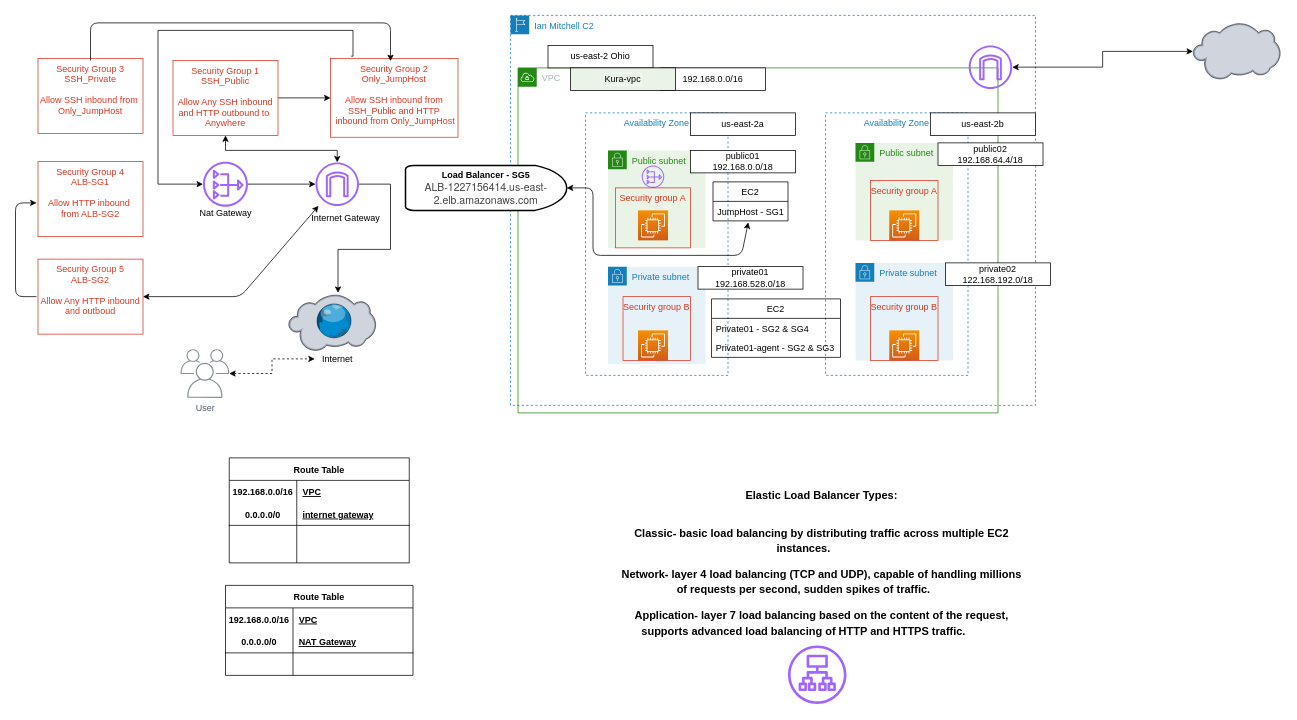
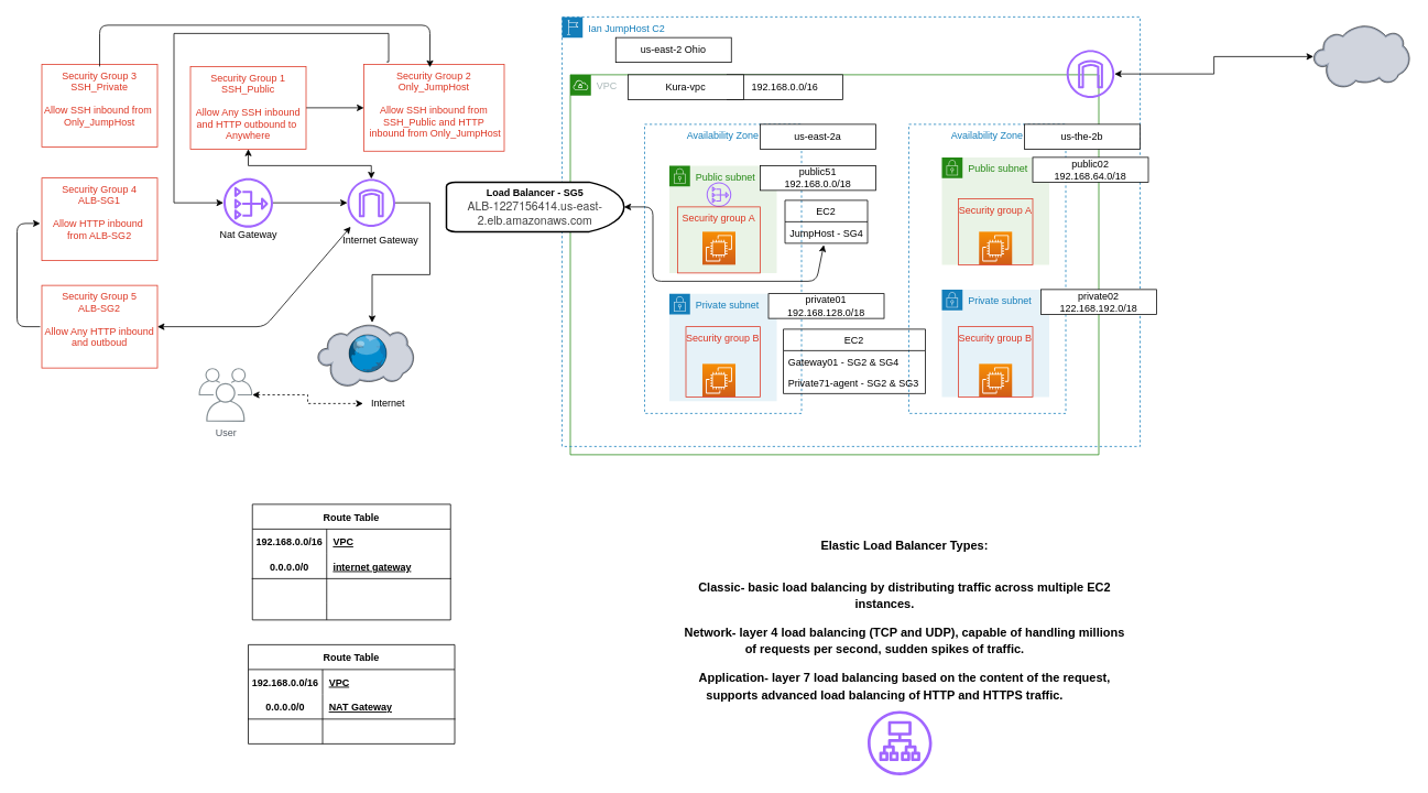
- <mxCell id="3" value="Ian Mitchell C2" style="points=[[0,0],[0.25,0],[0.5,0],[0.75,0],[1,0],[1,0.25],[1,0.5],[1,0.75],[1,1],[0.75,1],[0.5,1],[0.25,1],[0,1],[0,0.75],[0,0.5],[0,0.25]];outlineConnect=0;gradientColor=none;html=1;whiteSpace=wrap;fontSize=12;fontStyle=0;shape=mxgraph.aws4.group;grIcon=mxgraph.aws4.group_region;strokeColor=#147EBA;fillColor=none;verticalAlign=top;align=left;spacingLeft=30;fontColor=#147EBA;dashed=1;" parent="1" vertex="1"><mxGeometry x="680" y="20" width="700" height="520" as="geometry" /></mxCell>
+ <mxCell id="3" value="Ian JumpHost C2" style="points=[[0,0],[0.25,0],[0.5,0],[0.75,0],[1,0],[1,0.25],[1,0.5],[1,0.75],[1,1],[0.75,1],[0.5,1],[0.25,1],[0,1],[0,0.75],[0,0.5],[0,0.25]];outlineConnect=0;gradientColor=none;html=1;whiteSpace=wrap;fontSize=12;fontStyle=0;shape=mxgraph.aws4.group;grIcon=mxgraph.aws4.group_region;strokeColor=#147EBA;fillColor=none;verticalAlign=top;align=left;spacingLeft=30;fontColor=#147EBA;dashed=1;" parent="1" vertex="1"><mxGeometry x="680" y="20" width="700" height="520" as="geometry" /></mxCell>
- <mxCell id="12" value="us-east-2 Ohio" style="html=1;whiteSpace=wrap;container=1;recursiveResize=0;collapsible=0;" parent="1" vertex="1"><mxGeometry x="730" y="60" width="140" height="30" as="geometry" /></mxCell>
+ <mxCell id="12" value="us-east-2 Ohio" style="html=1;whiteSpace=wrap;container=1;recursiveResize=0;collapsible=0;" parent="1" vertex="1"><mxGeometry x="745" y="45" width="140" height="30" as="geometry" /></mxCell>
- <mxCell id="18" value="Kura-vpc" style="html=1;whiteSpace=wrap;container=1;recursiveResize=0;collapsible=0;labelBorderColor=#FFFFFF;fillColor=#e9f3e6;" parent="1" vertex="1"><mxGeometry x="760" y="90" width="140" height="30" as="geometry" /></mxCell>
+ <mxCell id="18" value="Kura-vpc" style="html=1;whiteSpace=wrap;container=1;recursiveResize=0;collapsible=0;labelBorderColor=#FFFFFF;" parent="1" vertex="1"><mxGeometry x="760" y="90" width="140" height="30" as="geometry" /></mxCell>
- <mxCell id="11" value="us-east-2b" style="html=1;whiteSpace=wrap;container=1;recursiveResize=0;collapsible=0;" parent="1" vertex="1"><mxGeometry x="1240" y="150" width="140" height="30" as="geometry" /></mxCell>
+ <mxCell id="11" value="us-the-2b" style="html=1;whiteSpace=wrap;container=1;recursiveResize=0;collapsible=0;" parent="1" vertex="1"><mxGeometry x="1240" y="150" width="140" height="30" as="geometry" /></mxCell>
- <mxCell id="16" value="public02&lt;br&gt;192.168.64.4/18" style="html=1;whiteSpace=wrap;container=1;recursiveResize=0;collapsible=0;" parent="1" vertex="1"><mxGeometry x="1250" y="190" width="140" height="30" as="geometry" /></mxCell>
+ <mxCell id="16" value="public02&lt;br&gt;192.168.64.0/18" style="html=1;whiteSpace=wrap;container=1;recursiveResize=0;collapsible=0;" parent="1" vertex="1"><mxGeometry x="1250" y="190" width="140" height="30" as="geometry" /></mxCell>
- <mxCell id="14" value="public01&lt;br&gt;192.168.0.0/18" style="html=1;whiteSpace=wrap;container=1;recursiveResize=0;collapsible=0;" parent="1" vertex="1"><mxGeometry x="920" y="200" width="140" height="30" as="geometry" /></mxCell>
+ <mxCell id="14" value="public51&lt;br&gt;192.168.0.0/18" style="html=1;whiteSpace=wrap;container=1;recursiveResize=0;collapsible=0;" parent="1" vertex="1"><mxGeometry x="920" y="200" width="140" height="30" as="geometry" /></mxCell>
- <mxCell id="75" value="JumpHost - SG1" style="text;strokeColor=none;fillColor=none;align=left;verticalAlign=top;spacingLeft=4;spacingRight=4;overflow=hidden;rotatable=0;points=[[0,0.5],[1,0.5]];portConstraint=eastwest;" parent="74" vertex="1"><mxGeometry y="26" width="100" height="26" as="geometry" /></mxCell>
+ <mxCell id="75" value="JumpHost - SG4" style="text;strokeColor=none;fillColor=none;align=left;verticalAlign=top;spacingLeft=4;spacingRight=4;overflow=hidden;rotatable=0;points=[[0,0.5],[1,0.5]];portConstraint=eastwest;" parent="74" vertex="1"><mxGeometry y="26" width="100" height="26" as="geometry" /></mxCell>
- <mxCell id="15" value="private01&lt;br&gt;192.168.528.0/18" style="html=1;whiteSpace=wrap;container=1;recursiveResize=0;collapsible=0;" parent="1" vertex="1"><mxGeometry x="930" y="355" width="140" height="30" as="geometry" /></mxCell>
+ <mxCell id="15" value="private01&lt;br&gt;192.168.128.0/18" style="html=1;whiteSpace=wrap;container=1;recursiveResize=0;collapsible=0;" parent="1" vertex="1"><mxGeometry x="930" y="355" width="140" height="30" as="geometry" /></mxCell>
- <mxCell id="77" value="Private01 - SG2 &amp; SG4" style="text;strokeColor=none;fillColor=none;align=left;verticalAlign=top;spacingLeft=4;spacingRight=4;overflow=hidden;rotatable=0;points=[[0,0.5],[1,0.5]];portConstraint=eastwest;" parent="76" vertex="1"><mxGeometry y="26" width="172" height="26" as="geometry" /></mxCell>
+ <mxCell id="77" value="Gateway01 - SG2 &amp; SG4" style="text;strokeColor=none;fillColor=none;align=left;verticalAlign=top;spacingLeft=4;spacingRight=4;overflow=hidden;rotatable=0;points=[[0,0.5],[1,0.5]];portConstraint=eastwest;" parent="76" vertex="1"><mxGeometry y="26" width="172" height="26" as="geometry" /></mxCell>
- <mxCell id="78" value="Private01-agent - SG2 &amp; SG3" style="text;strokeColor=none;fillColor=none;align=left;verticalAlign=top;spacingLeft=4;spacingRight=4;overflow=hidden;rotatable=0;points=[[0,0.5],[1,0.5]];portConstraint=eastwest;" parent="76" vertex="1"><mxGeometry y="52" width="172" height="26" as="geometry" /></mxCell>
+ <mxCell id="78" value="Private71-agent - SG2 &amp; SG3" style="text;strokeColor=none;fillColor=none;align=left;verticalAlign=top;spacingLeft=4;spacingRight=4;overflow=hidden;rotatable=0;points=[[0,0.5],[1,0.5]];portConstraint=eastwest;" parent="76" vertex="1"><mxGeometry y="52" width="172" height="26" as="geometry" /></mxCell>
- <mxCell id="66" value="Internet" style="text;html=1;align=center;verticalAlign=middle;resizable=0;points=[];autosize=1;strokeColor=none;fillColor=none;fontColor=#000000;" parent="1" vertex="1"><mxGeometry x="419" y="468" width="60" height="20" as="geometry" /></mxCell>
+ <mxCell id="66" value="Internet" style="text;html=1;align=center;verticalAlign=middle;resizable=0;points=[];autosize=1;strokeColor=none;fillColor=none;fontColor=#000000;" parent="1" vertex="1"><mxGeometry x="439" y="478" width="60" height="20" as="geometry" /></mxCell>
- <mxCell id="68" value="User" style="outlineConnect=0;gradientColor=none;fontColor=#545B64;strokeColor=none;fillColor=#879196;dashed=0;verticalLabelPosition=bottom;verticalAlign=top;align=center;html=1;fontSize=12;fontStyle=0;aspect=fixed;shape=mxgraph.aws4.illustration_users;pointerEvents=1" parent="1" vertex="1"><mxGeometry x="240" y="465" width="65" height="65" as="geometry" /></mxCell>
+ <mxCell id="68" value="User" style="outlineConnect=0;gradientColor=none;fontColor=#545B64;strokeColor=none;fillColor=#879196;dashed=0;verticalLabelPosition=bottom;verticalAlign=top;align=center;html=1;fontSize=12;fontStyle=0;aspect=fixed;shape=mxgraph.aws4.illustration_users;pointerEvents=1" parent="1" vertex="1"><mxGeometry x="240" y="445" width="65" height="65" as="geometry" /></mxCell>
